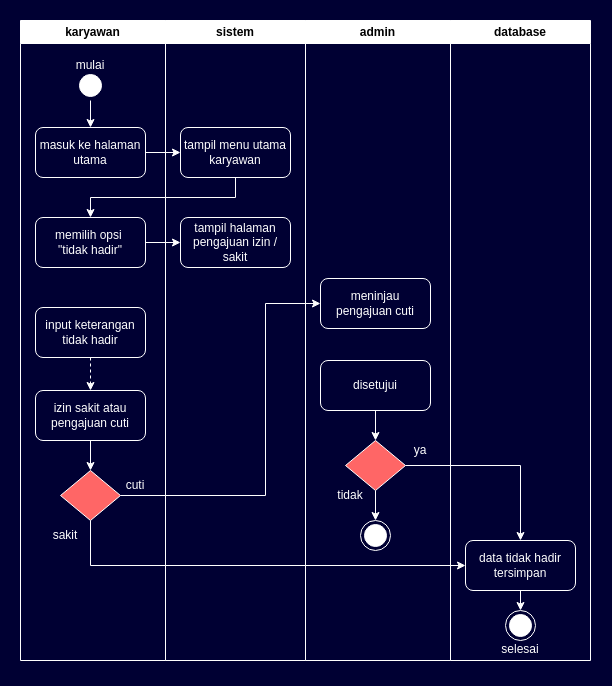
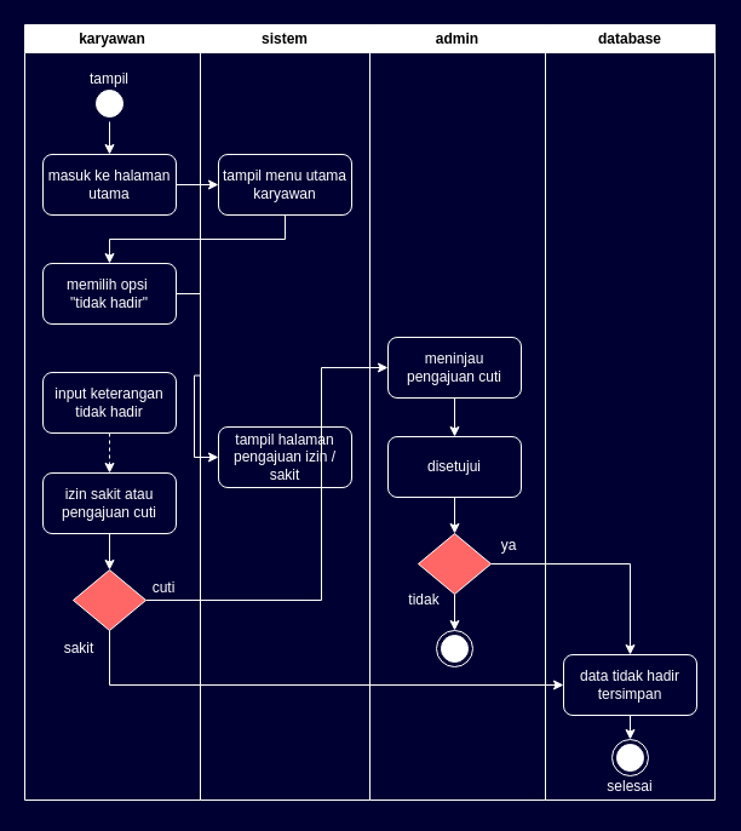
- <mxCell id="9" value="&lt;font color=&quot;#ffffff&quot;&gt;mulai&lt;/font&gt;" style="text;html=1;align=center;verticalAlign=middle;whiteSpace=wrap;rounded=0;" parent="2" vertex="1"><mxGeometry x="40" y="30" width="60" height="30" as="geometry" /></mxCell>
+ <mxCell id="9" value="&lt;font color=&quot;#ffffff&quot;&gt;tampil&lt;/font&gt;" style="text;html=1;align=center;verticalAlign=middle;whiteSpace=wrap;rounded=0;" parent="2" vertex="1"><mxGeometry x="40" y="30" width="60" height="30" as="geometry" /></mxCell>
- <mxCell id="17" value="&lt;font color=&quot;#ffffff&quot;&gt;tampil halaman pengajuan izin / sakit&lt;/font&gt;" style="html=1;whiteSpace=wrap;fillColor=none;strokeColor=#FFFFFF;rounded=1;" parent="15" vertex="1"><mxGeometry x="15" y="197" width="110" height="50" as="geometry" /></mxCell>
+ <mxCell id="17" value="&lt;font color=&quot;#ffffff&quot;&gt;tampil halaman pengajuan izin / sakit&lt;/font&gt;" style="html=1;whiteSpace=wrap;fillColor=none;strokeColor=#FFFFFF;rounded=1;" parent="15" vertex="1"><mxGeometry x="15" y="332" width="110" height="50" as="geometry" /></mxCell>
+ <mxCell id="27" style="edgeStyle=orthogonalEdgeStyle;rounded=0;orthogonalLoop=1;jettySize=auto;html=1;exitX=0.5;exitY=1;exitDx=0;exitDy=0;entryX=0.5;entryY=0;entryDx=0;entryDy=0;strokeColor=#FFFFFF;" edge="1" parent="26" source="28" target="32"><mxGeometry relative="1" as="geometry" /></mxCell>
